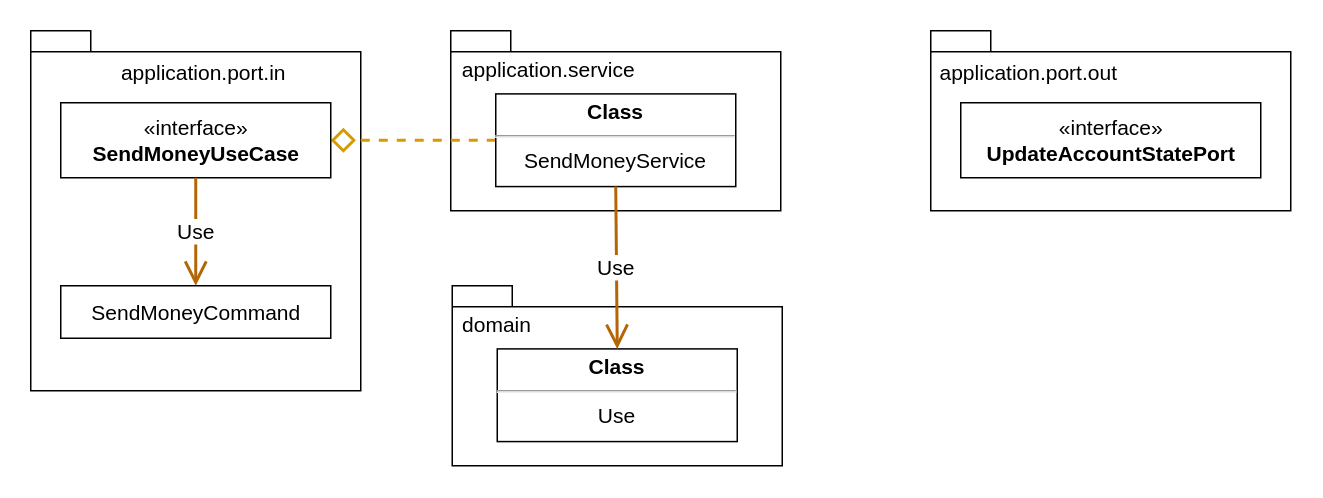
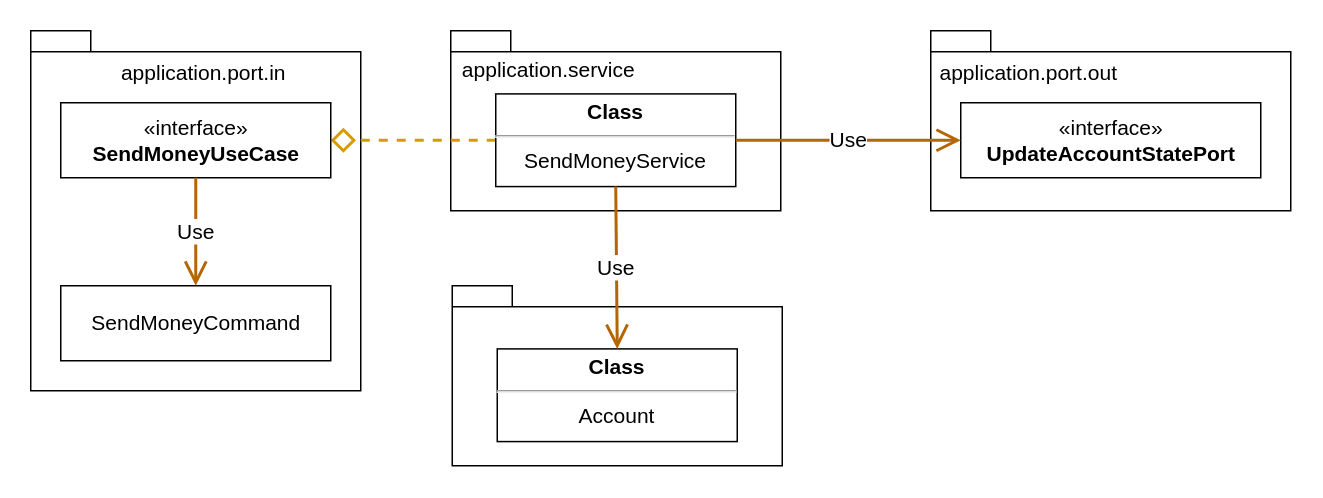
+ <mxCell id="18" value="Use" style="endArrow=open;endSize=12;html=1;fontSize=14;exitX=1;exitY=0.5;exitDx=0;exitDy=0;entryX=0;entryY=0.5;entryDx=0;entryDy=0;strokeWidth=2;fillColor=#fad7ac;strokeColor=#b46504;" edge="1" parent="1" source="13" target="7"><mxGeometry width="160" relative="1" as="geometry"><mxPoint x="550" y="131.79" as="sourcePoint" /><mxPoint x="551" y="240" as="targetPoint" /></mxGeometry></mxCell>
- <mxCell id="10" value="SendMoneyCommand" style="html=1;fontSize=14;" vertex="1" parent="1"><mxGeometry x="40" y="190" width="180" height="35" as="geometry" /></mxCell>
+ <mxCell id="10" value="SendMoneyCommand" style="html=1;fontSize=14;" vertex="1" parent="1"><mxGeometry x="40" y="190" width="180" height="50" as="geometry" /></mxCell>
- <mxCell id="15" value="domain" style="text;strokeColor=none;fillColor=none;align=center;verticalAlign=middle;spacingLeft=4;spacingRight=4;overflow=hidden;rotatable=0;points=[[0,0.5],[1,0.5]];portConstraint=eastwest;fontSize=14;" vertex="1" parent="1"><mxGeometry x="302" y="202.52" width="58" height="26.06" as="geometry" /></mxCell>
- <mxCell id="16" value="&lt;p style=&quot;margin: 4px 0px 0px ; font-size: 14px&quot;&gt;&lt;b style=&quot;font-size: 14px&quot;&gt;Class&lt;/b&gt;&lt;/p&gt;&lt;hr style=&quot;font-size: 14px&quot;&gt;&lt;div style=&quot;height: 2px ; font-size: 14px&quot;&gt;Use&lt;/div&gt;" style="verticalAlign=middle;align=center;overflow=fill;fontSize=14;fontFamily=Helvetica;html=1;" vertex="1" parent="1"><mxGeometry x="331" y="232.1" width="160" height="61.79" as="geometry" /></mxCell>
+ <mxCell id="16" value="&lt;p style=&quot;margin: 4px 0px 0px ; font-size: 14px&quot;&gt;&lt;b style=&quot;font-size: 14px&quot;&gt;Class&lt;/b&gt;&lt;/p&gt;&lt;hr style=&quot;font-size: 14px&quot;&gt;&lt;div style=&quot;height: 2px ; font-size: 14px&quot;&gt;Account&lt;/div&gt;" style="verticalAlign=middle;align=center;overflow=fill;fontSize=14;fontFamily=Helvetica;html=1;" vertex="1" parent="1"><mxGeometry x="331" y="232.1" width="160" height="61.79" as="geometry" /></mxCell>
